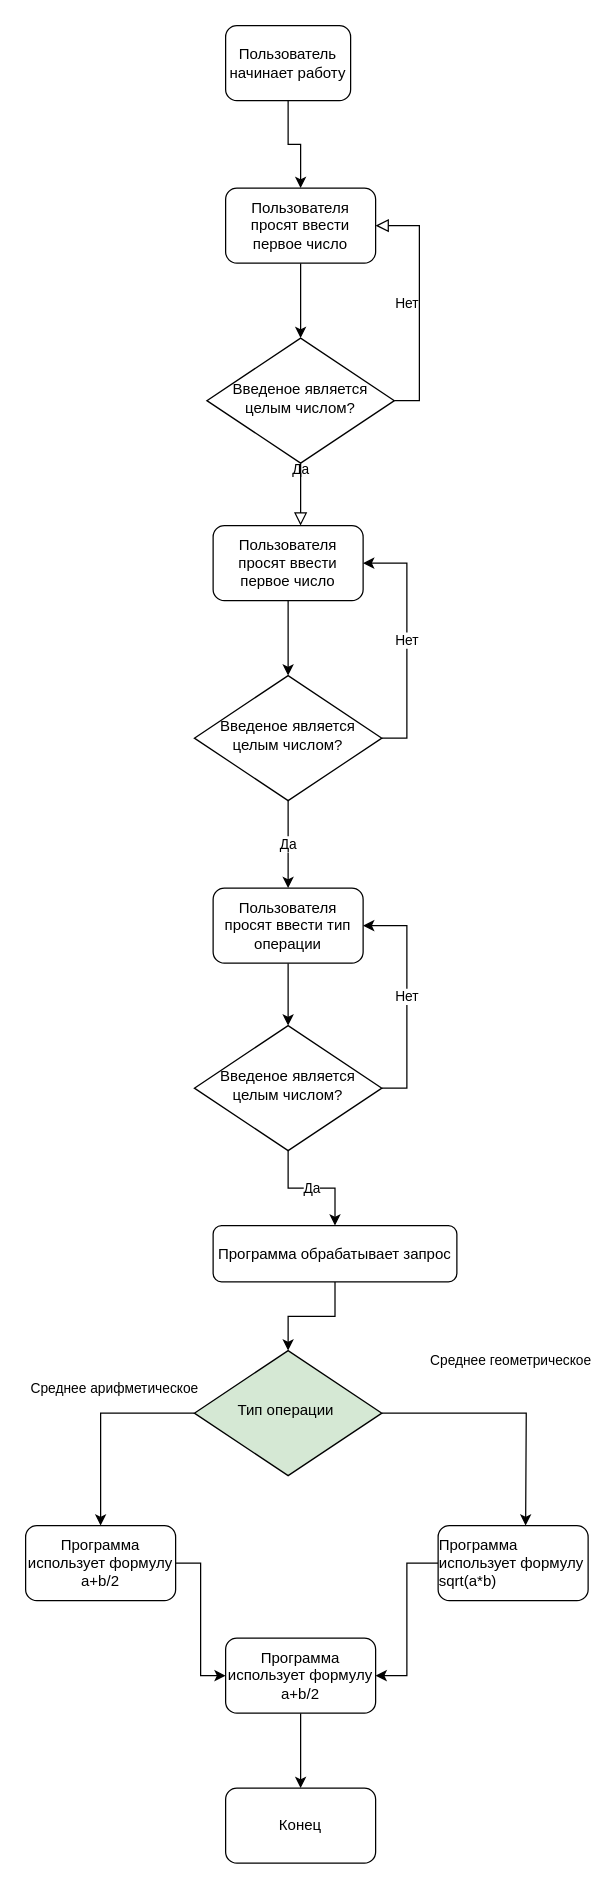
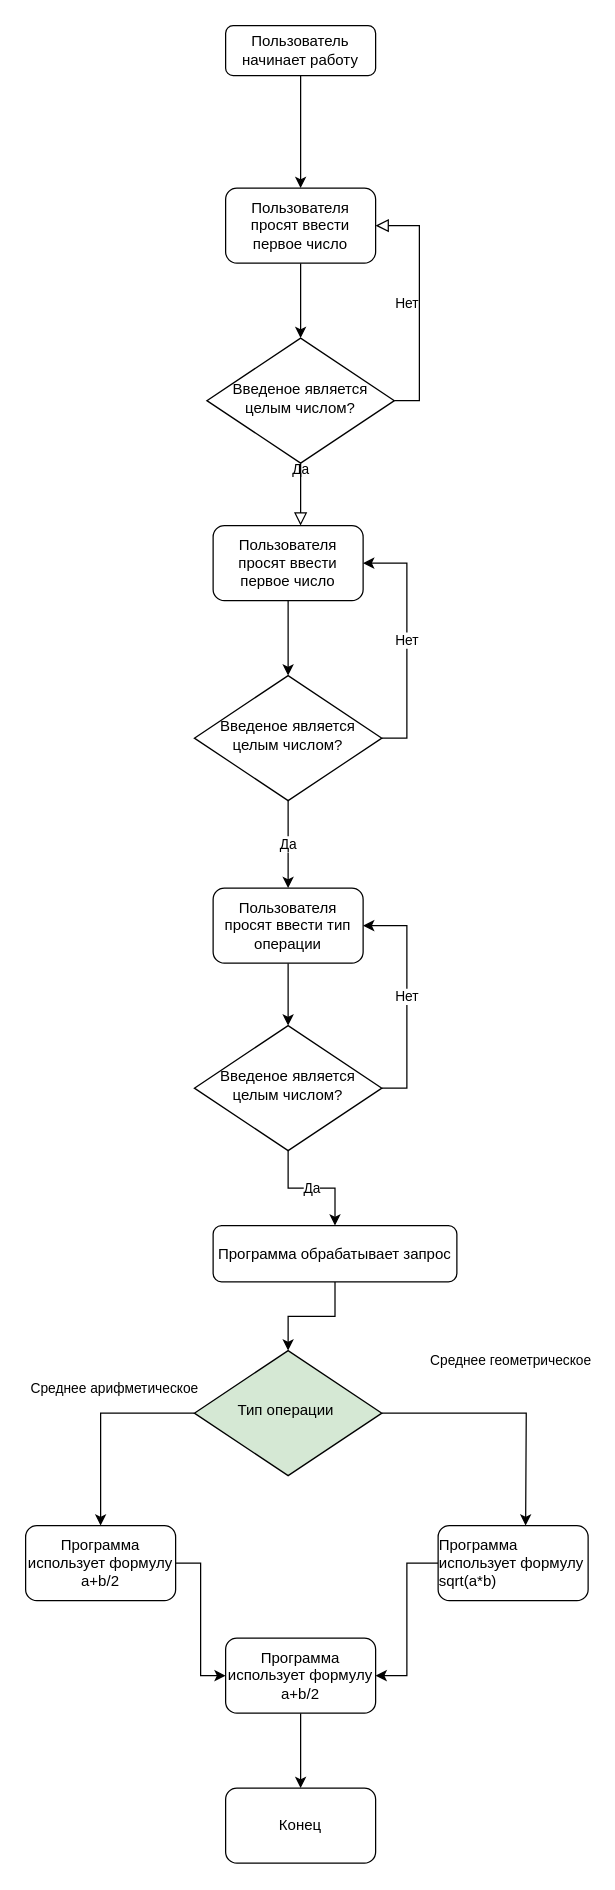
- <mxCell id="3" value="Пользователь начинает работу" style="rounded=1;whiteSpace=wrap;html=1;fontSize=12;glass=0;strokeWidth=1;shadow=0;" parent="1" vertex="1"><mxGeometry x="180" y="20" width="100" height="60" as="geometry" /></mxCell>
+ <mxCell id="3" value="Пользователь начинает работу" style="rounded=1;whiteSpace=wrap;html=1;fontSize=12;glass=0;strokeWidth=1;shadow=0;" parent="1" vertex="1"><mxGeometry x="180" y="20" width="120" height="40" as="geometry" /></mxCell>
